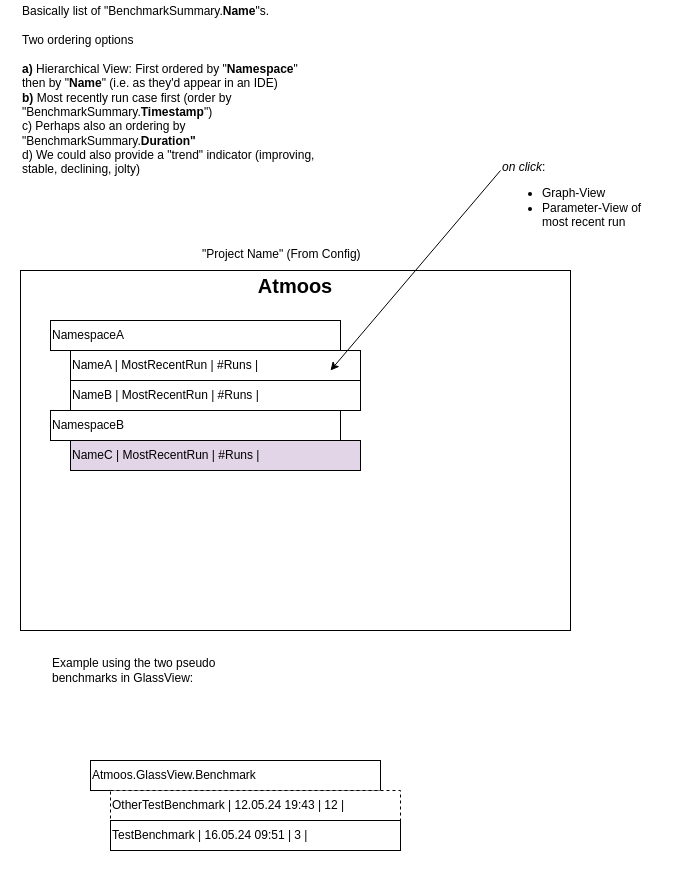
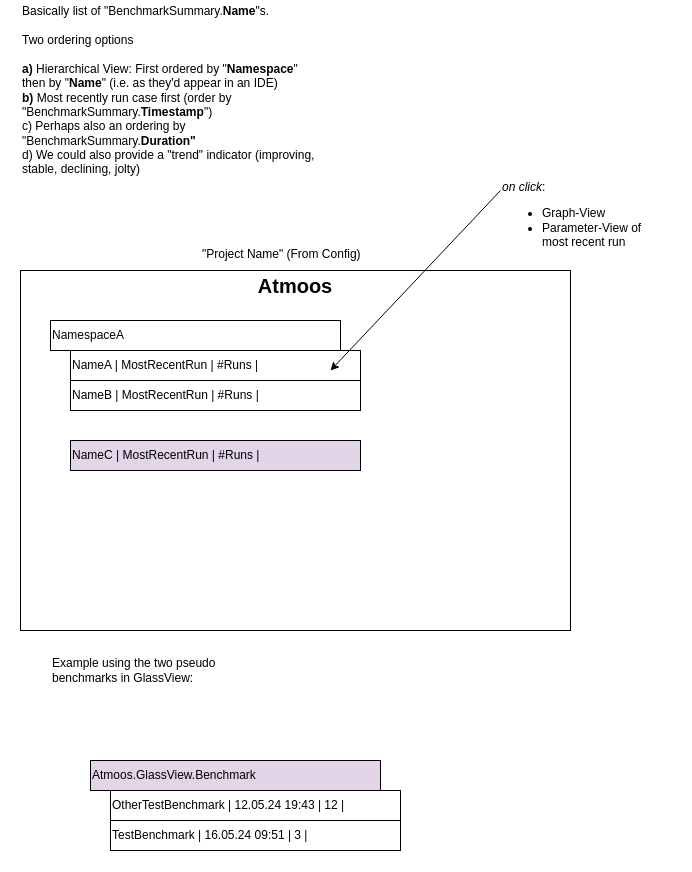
- <mxCell id="16" value="&lt;i&gt;on click&lt;/i&gt;:&lt;br&gt;&lt;ul&gt;&lt;li&gt;Graph-View&lt;/li&gt;&lt;li&gt;Parameter-View of most recent run&lt;/li&gt;&lt;/ul&gt;" style="text;html=1;align=left;verticalAlign=middle;whiteSpace=wrap;rounded=0;" parent="1" vertex="1"><mxGeometry x="500" y="170" width="170" height="60" as="geometry" /></mxCell>
+ <mxCell id="16" value="&lt;i&gt;on click&lt;/i&gt;:&lt;br&gt;&lt;ul&gt;&lt;li&gt;Graph-View&lt;/li&gt;&lt;li&gt;Parameter-View of most recent run&lt;/li&gt;&lt;/ul&gt;" style="text;html=1;align=left;verticalAlign=middle;whiteSpace=wrap;rounded=0;" parent="1" vertex="1"><mxGeometry x="500" y="190" width="170" height="60" as="geometry" /></mxCell>
- <mxCell id="9" value="NamespaceB&lt;span style=&quot;white-space: pre;&quot;&gt;&#09;&lt;/span&gt;" style="rounded=0;whiteSpace=wrap;html=1;align=left;" parent="1" vertex="1"><mxGeometry x="50" y="410" width="290" height="30" as="geometry" /></mxCell>
- <mxCell id="12" value="Atmoos.GlassView.Benchmark" style="rounded=0;whiteSpace=wrap;html=1;align=left;" parent="1" vertex="1"><mxGeometry x="90" y="760" width="290" height="30" as="geometry" /></mxCell>
+ <mxCell id="12" value="Atmoos.GlassView.Benchmark" style="rounded=0;whiteSpace=wrap;html=1;align=left;fillColor=#e1d5e7;" parent="1" vertex="1"><mxGeometry x="90" y="760" width="290" height="30" as="geometry" /></mxCell>
- <mxCell id="13" value="OtherTestBenchmark | 12.05.24 19:43  | 12 | " style="rounded=0;whiteSpace=wrap;html=1;align=left;dashed=1;" parent="1" vertex="1"><mxGeometry x="110" y="790" width="290" height="30" as="geometry" /></mxCell>
+ <mxCell id="13" value="OtherTestBenchmark | 12.05.24 19:43  | 12 | " style="rounded=0;whiteSpace=wrap;html=1;align=left;" parent="1" vertex="1"><mxGeometry x="110" y="790" width="290" height="30" as="geometry" /></mxCell>
